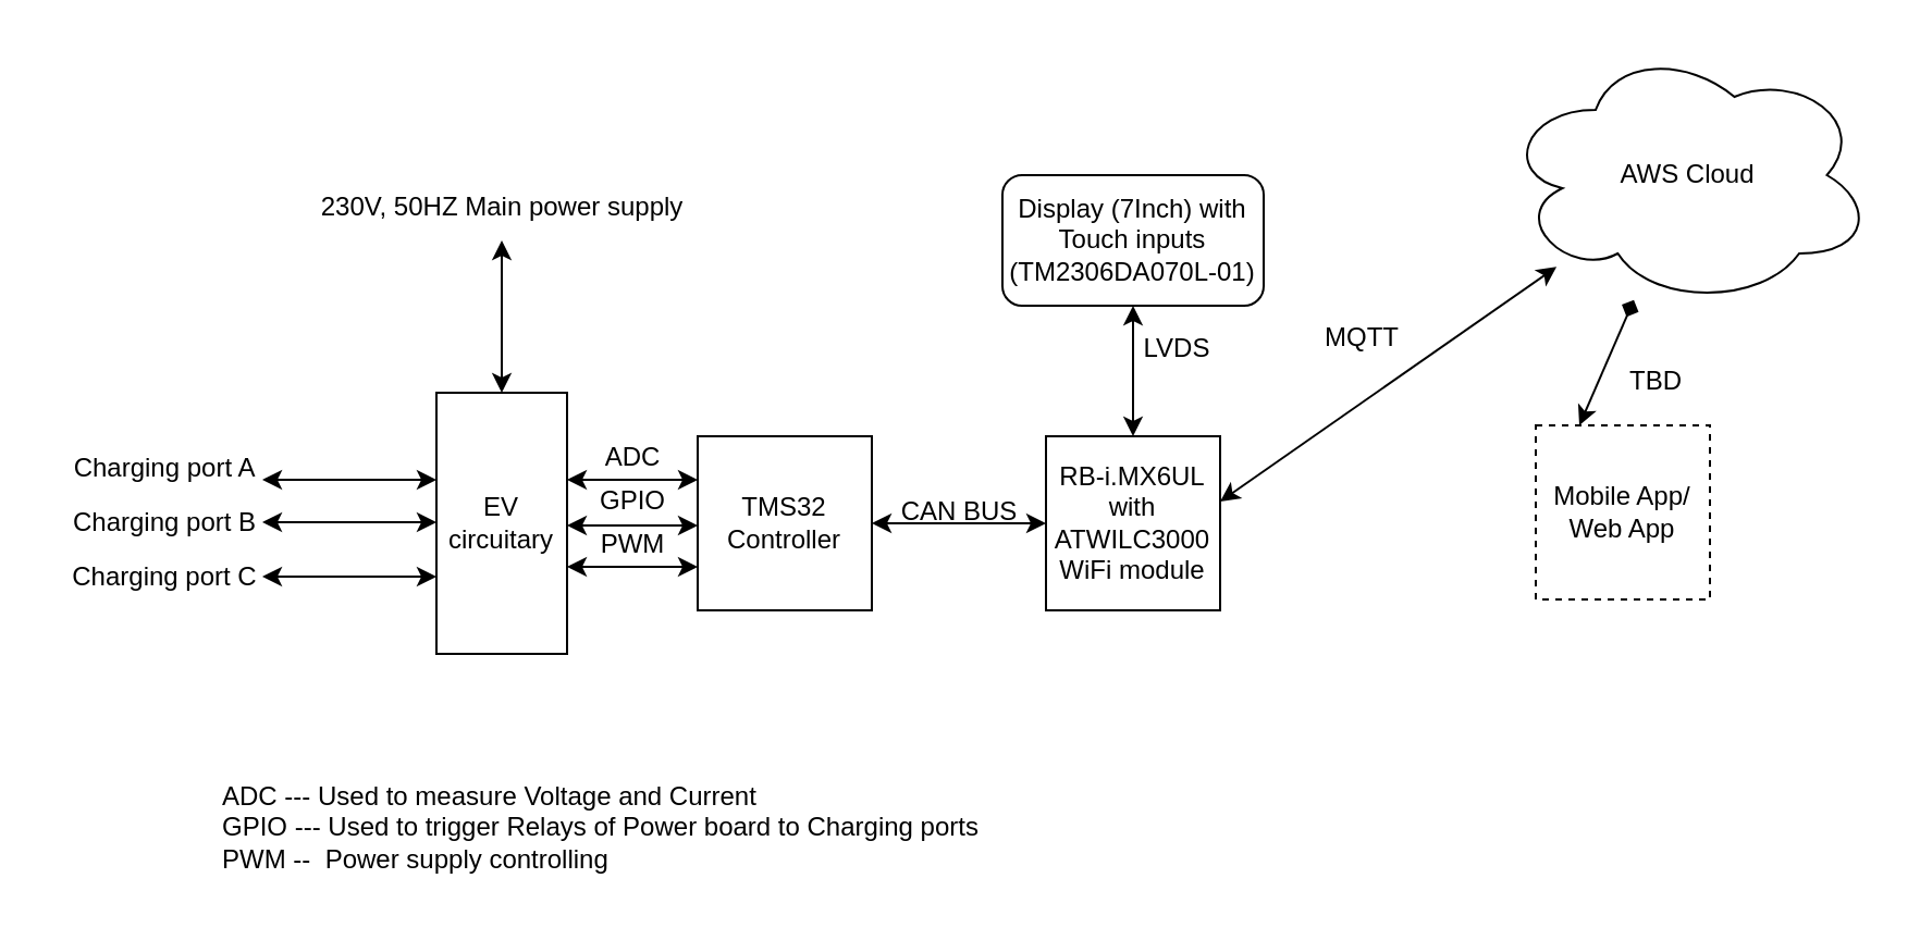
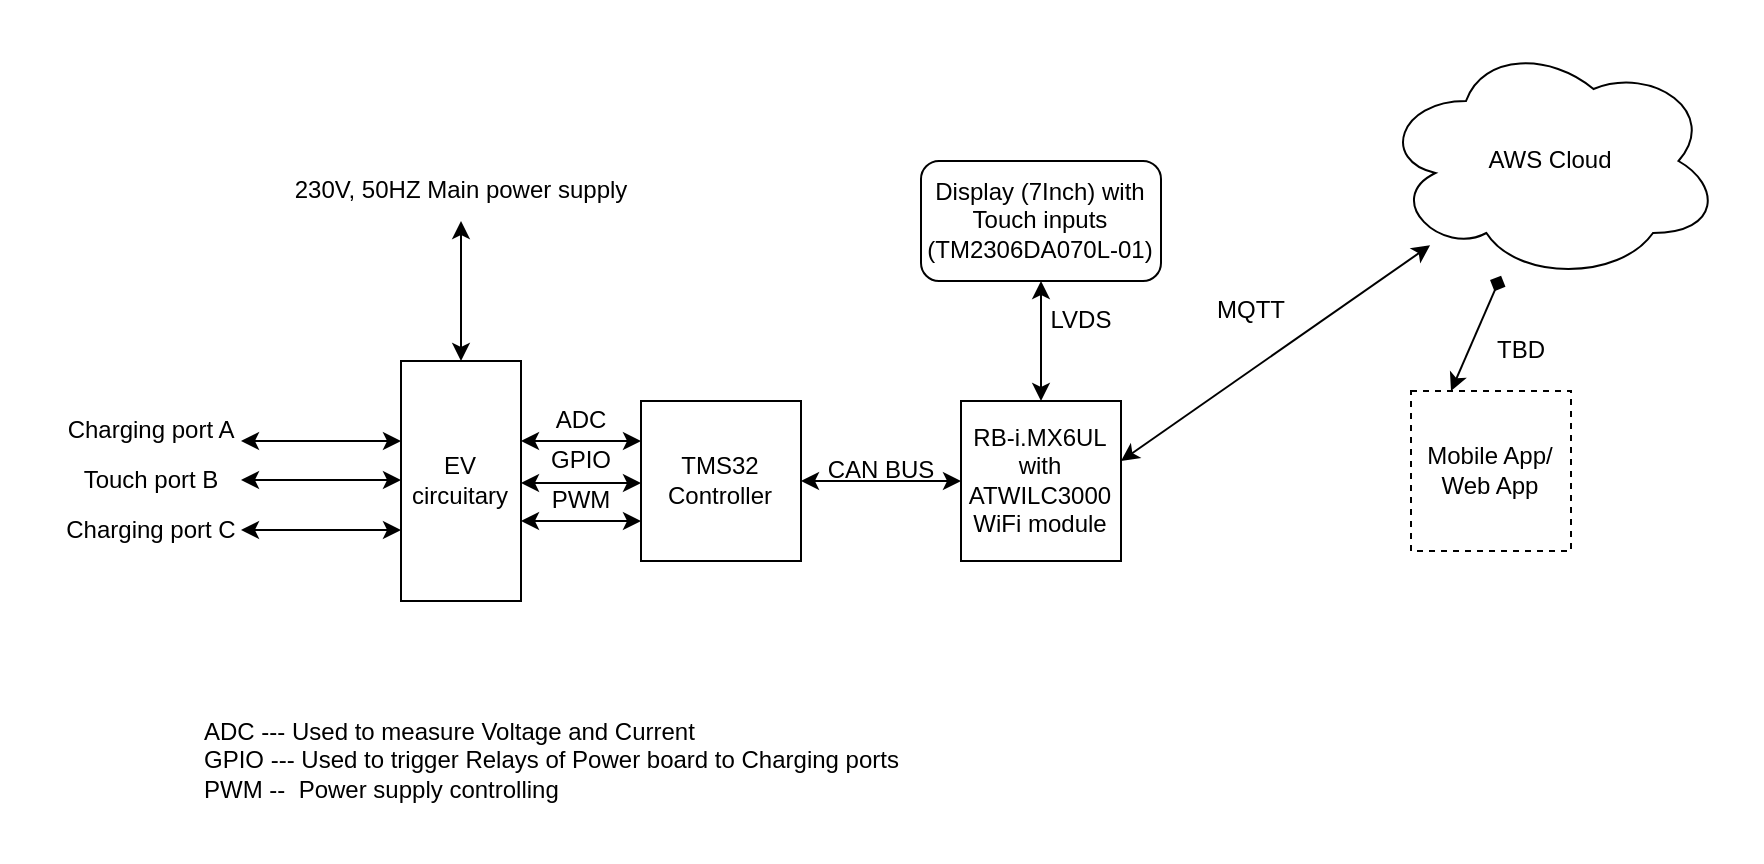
- <mxCell id="11" value="Charging port B" style="text;html=1;align=center;verticalAlign=middle;resizable=0;points=[];autosize=1;strokeColor=none;fillColor=none;" parent="1" vertex="1"><mxGeometry x="20" y="225" width="110" height="30" as="geometry" /></mxCell>
+ <mxCell id="11" value="Touch port B" style="text;html=1;align=center;verticalAlign=middle;resizable=0;points=[];autosize=1;strokeColor=none;fillColor=none;" parent="1" vertex="1"><mxGeometry x="20" y="225" width="110" height="30" as="geometry" /></mxCell>
